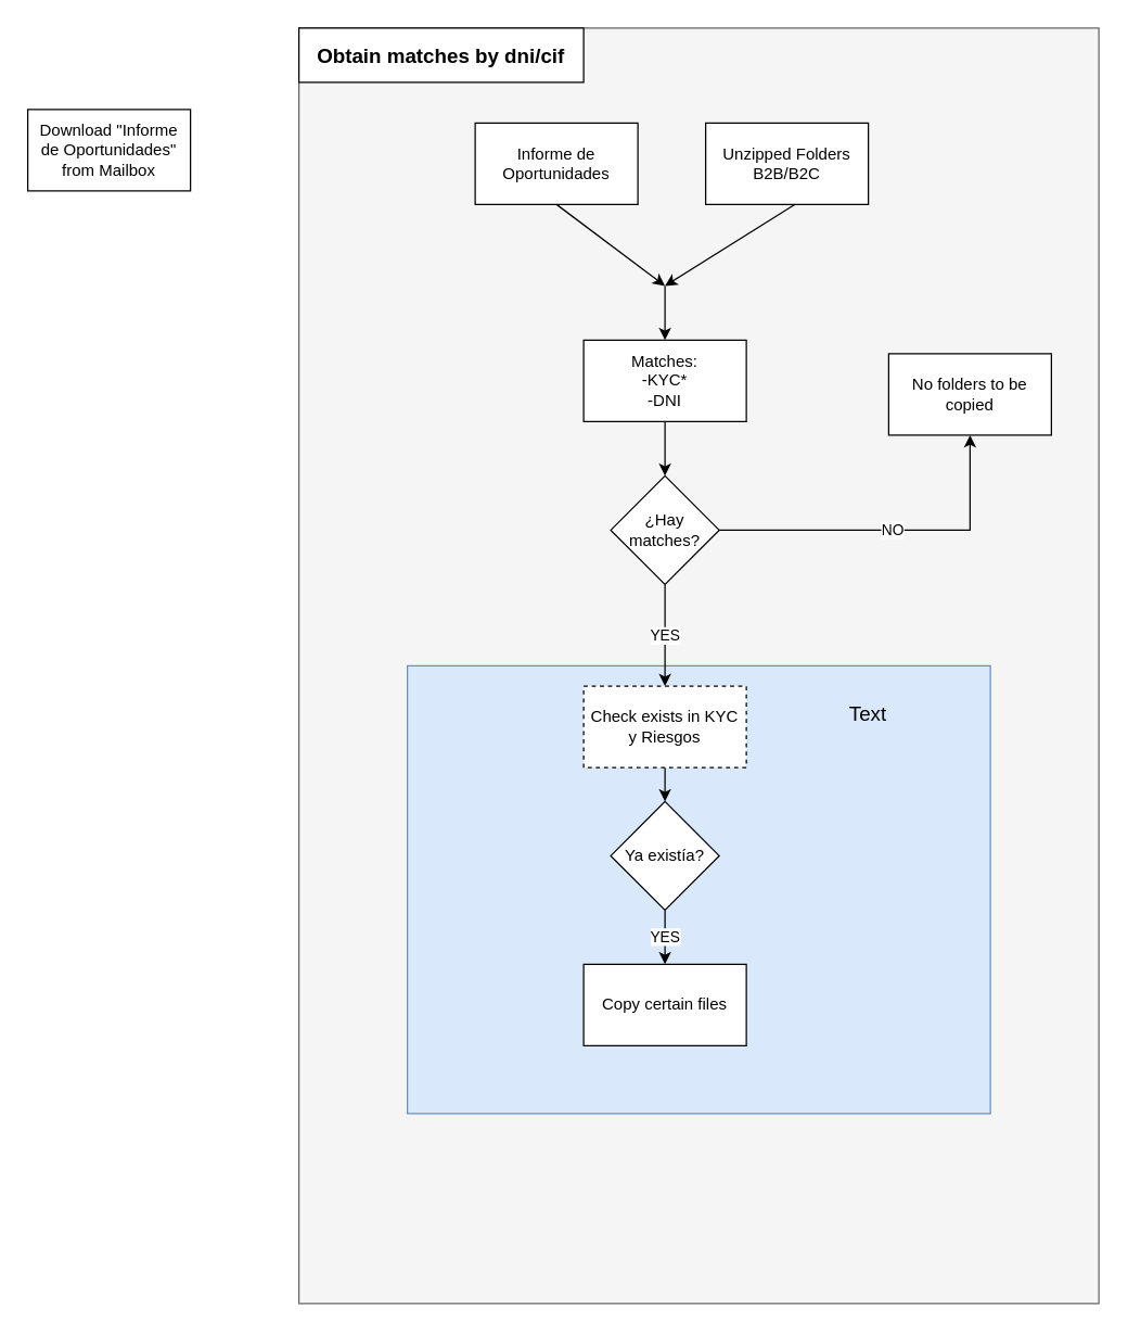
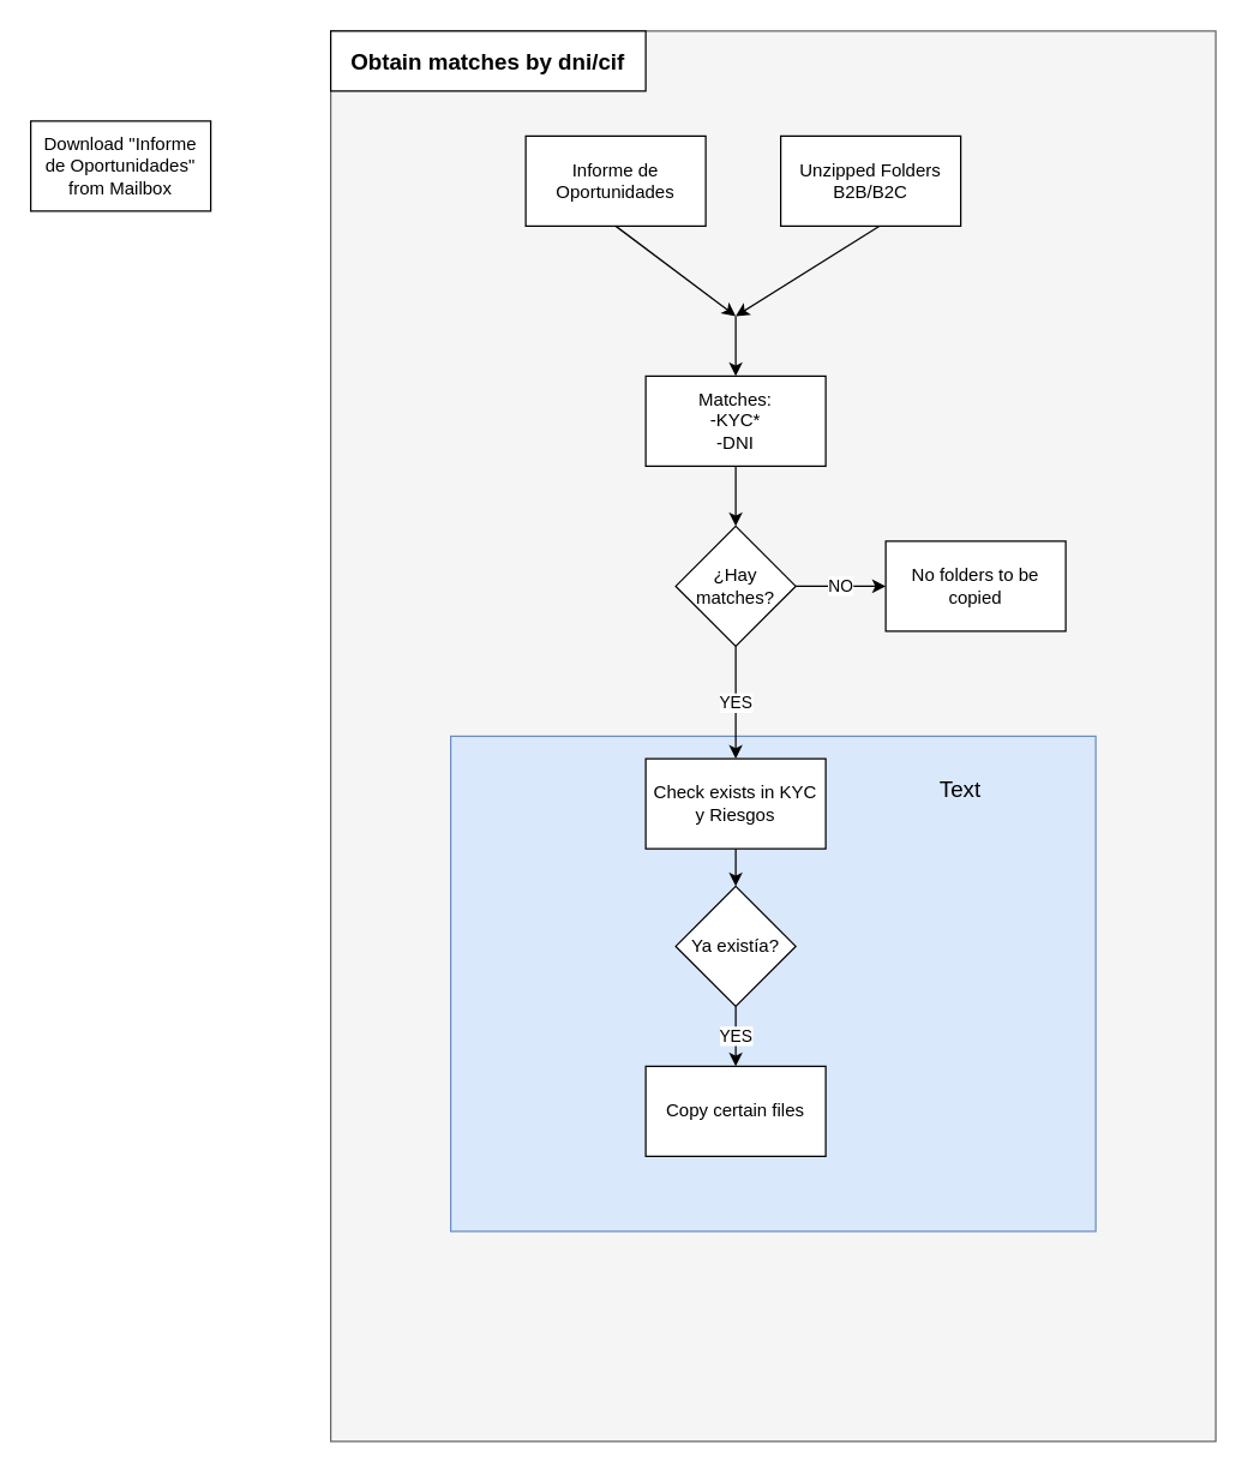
- <mxCell id="15" value="No folders to be copied" style="whiteSpace=wrap;html=1;" vertex="1" parent="1"><mxGeometry x="655" y="260" width="120" height="60" as="geometry" /></mxCell>
+ <mxCell id="15" value="No folders to be copied" style="whiteSpace=wrap;html=1;" vertex="1" parent="1"><mxGeometry x="590" y="360" width="120" height="60" as="geometry" /></mxCell>
- <mxCell id="18" value="Check exists in KYC y Riesgos" style="whiteSpace=wrap;html=1;dashed=1;" vertex="1" parent="1"><mxGeometry x="430" y="505" width="120" height="60" as="geometry" /></mxCell>
+ <mxCell id="18" value="Check exists in KYC y Riesgos" style="whiteSpace=wrap;html=1;" vertex="1" parent="1"><mxGeometry x="430" y="505" width="120" height="60" as="geometry" /></mxCell>
